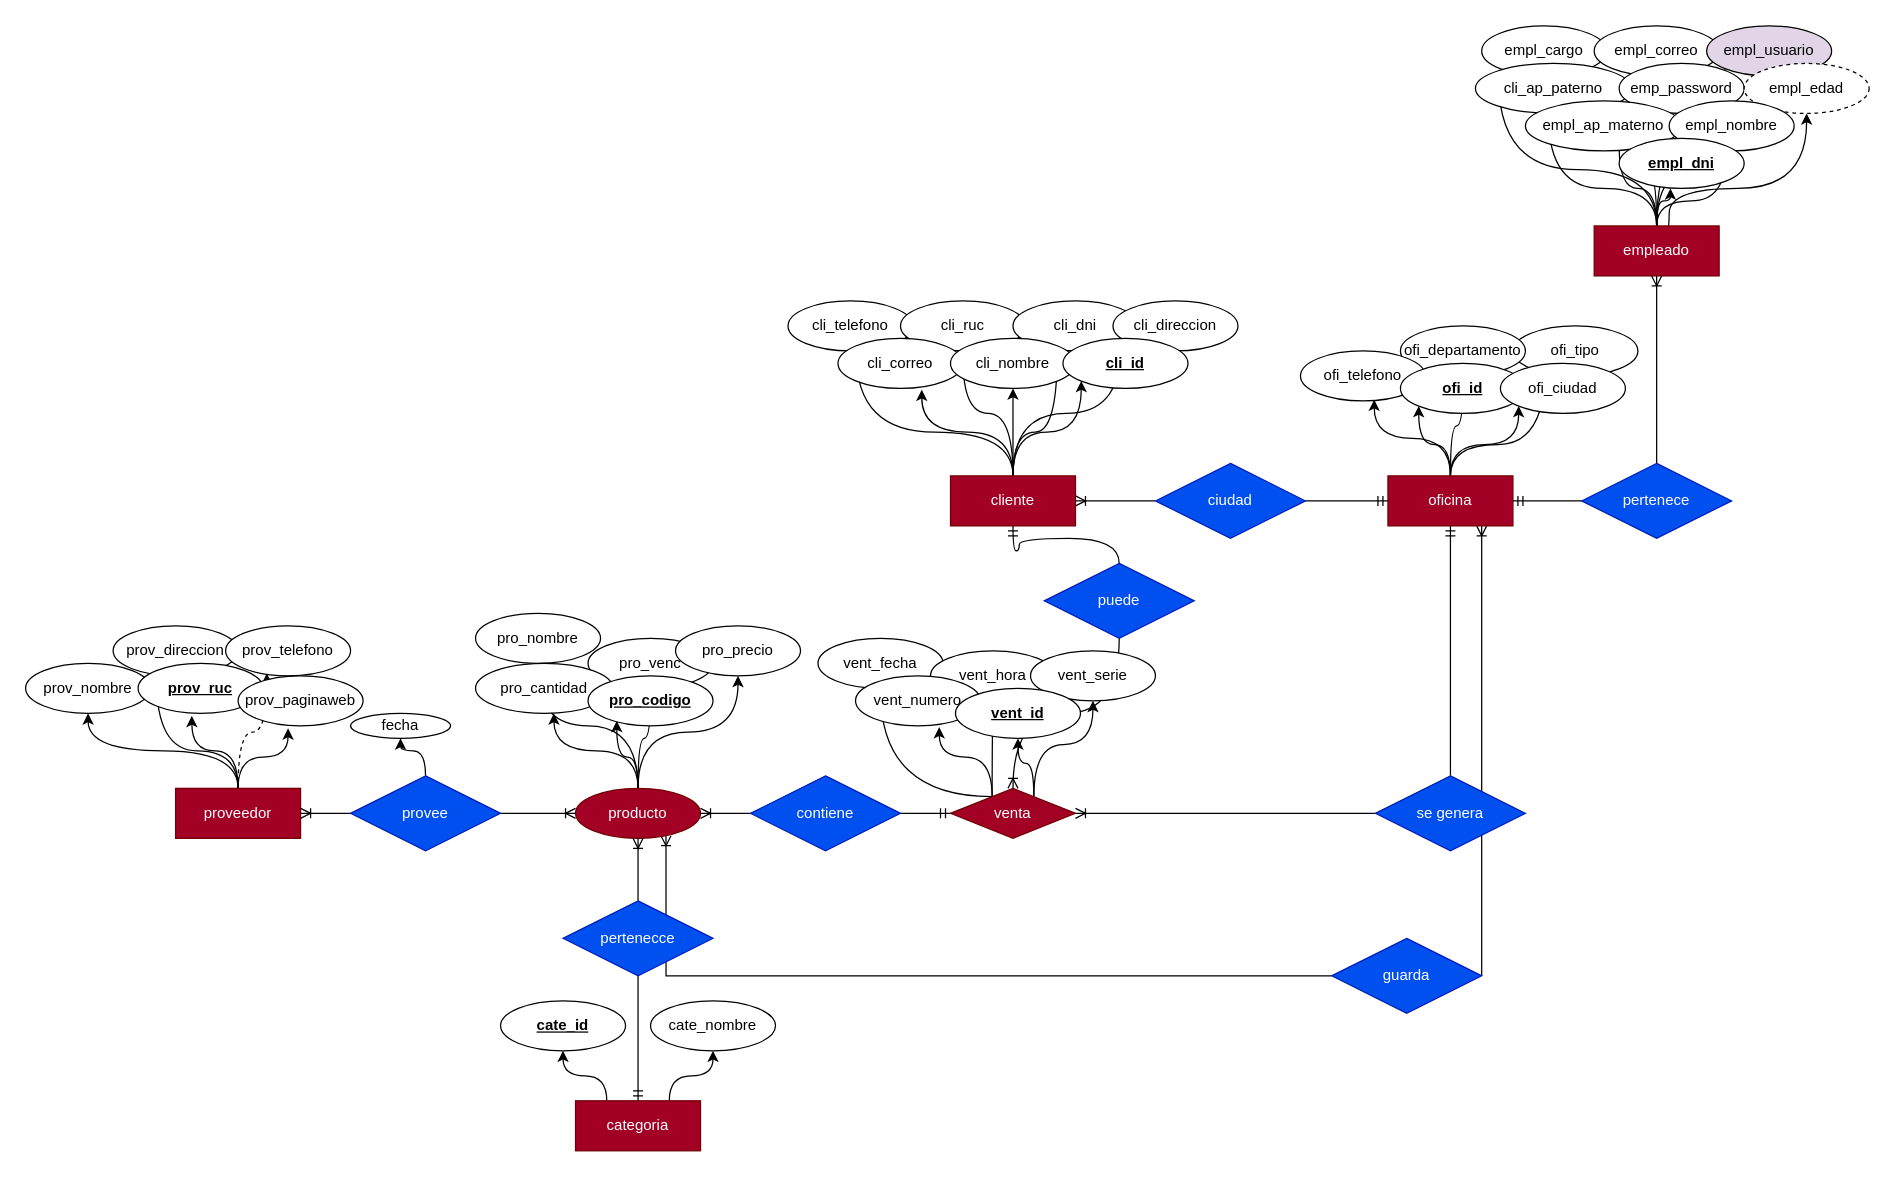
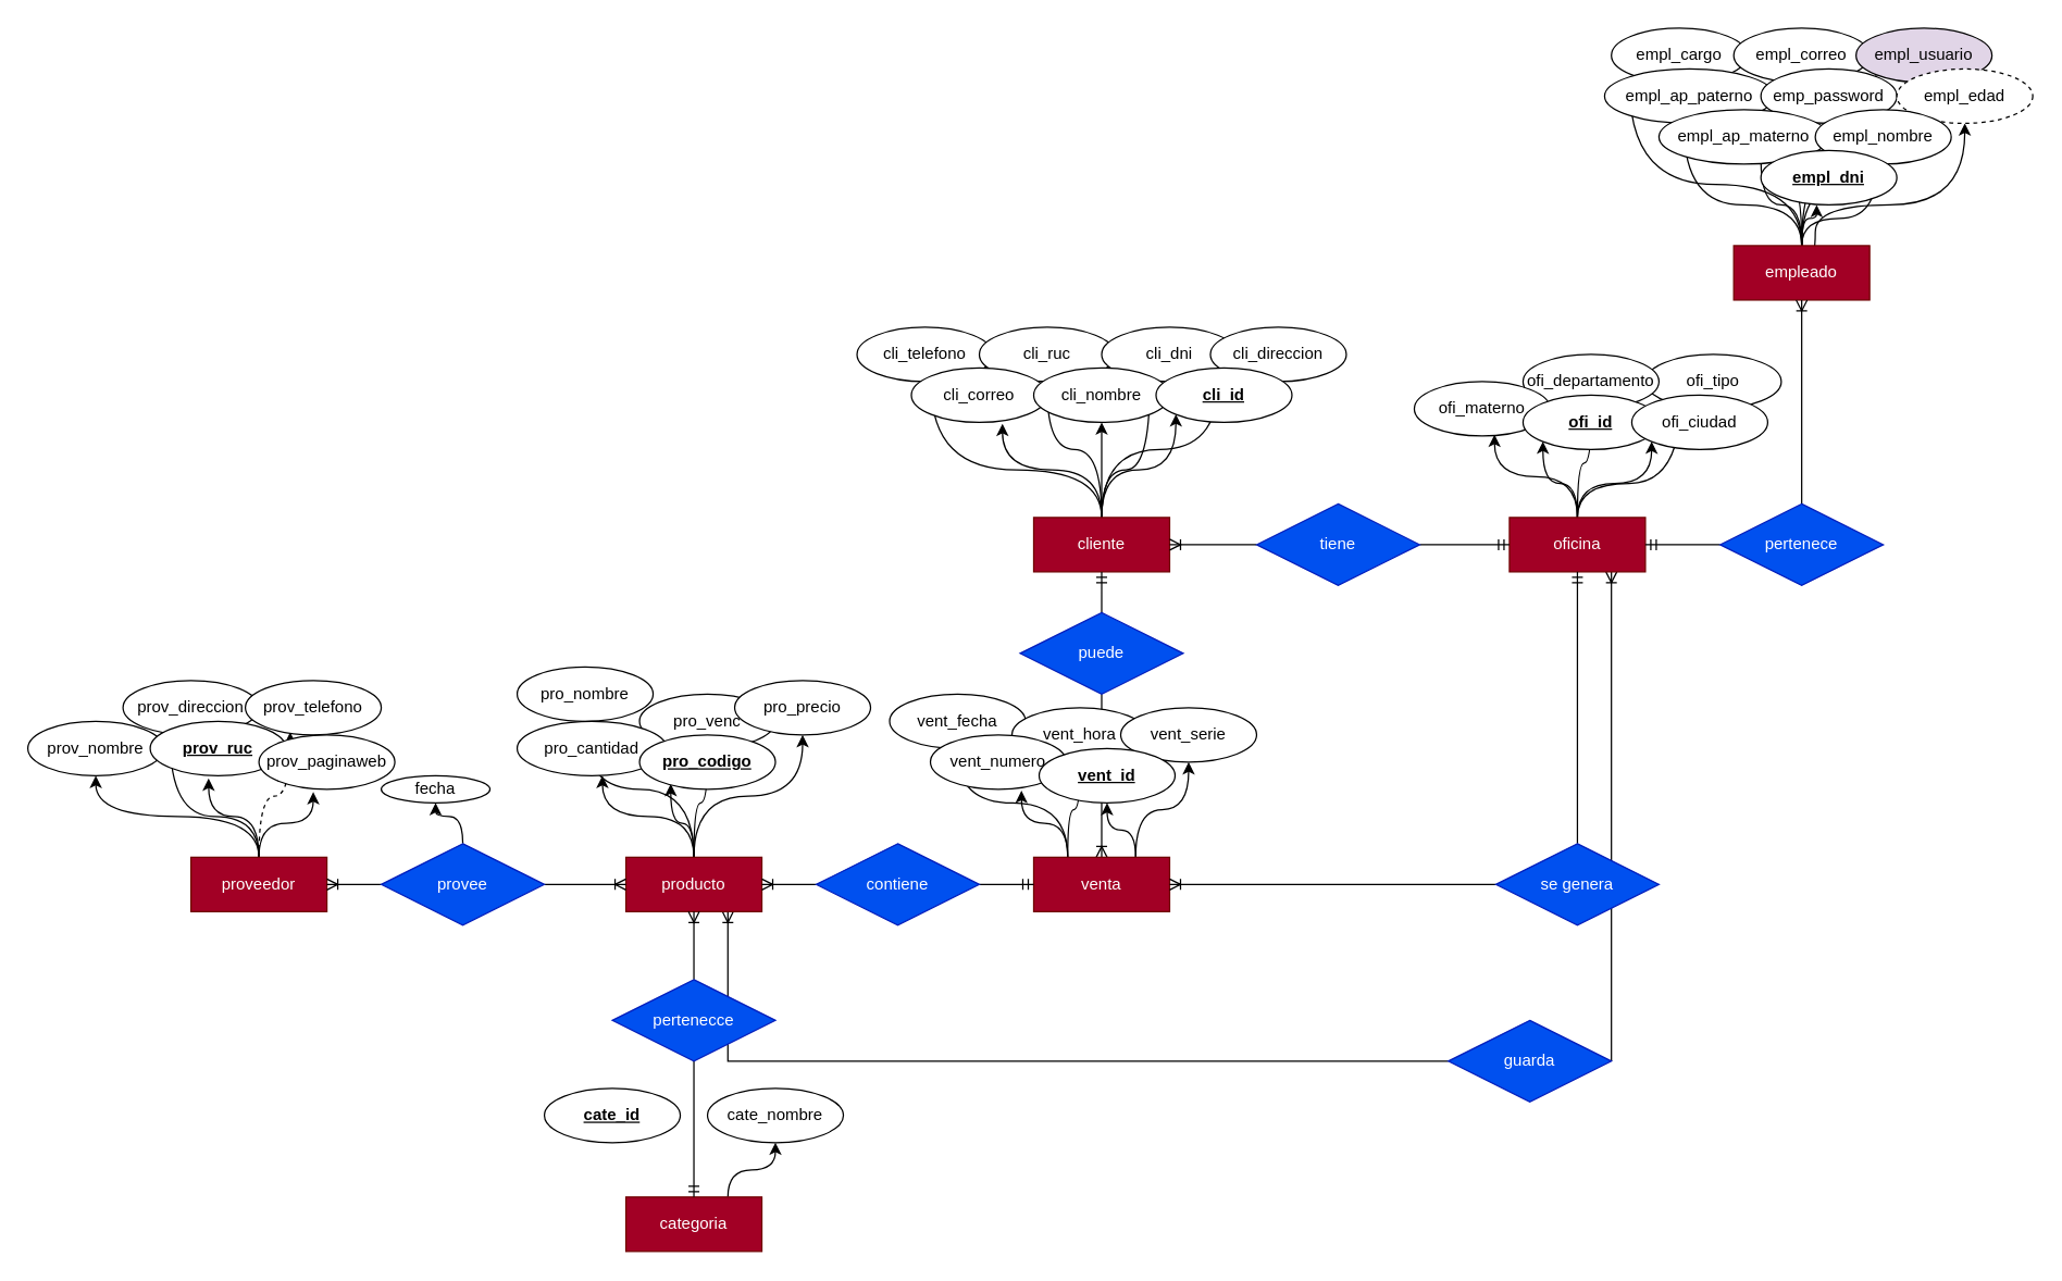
- <mxCell id="61" value="cli_ap_paterno" style="ellipse;whiteSpace=wrap;html=1;align=center;" vertex="1" parent="1"><mxGeometry x="1180" y="50" width="125" height="40" as="geometry" /></mxCell>
+ <mxCell id="61" value="empl_ap_paterno" style="ellipse;whiteSpace=wrap;html=1;align=center;" vertex="1" parent="1"><mxGeometry x="1180" y="50" width="125" height="40" as="geometry" /></mxCell>
- <mxCell id="69" value="ofi_telefono" style="ellipse;whiteSpace=wrap;html=1;align=center;" vertex="1" parent="1"><mxGeometry x="1040" y="280" width="100" height="40" as="geometry" /></mxCell>
+ <mxCell id="69" value="ofi_materno" style="ellipse;whiteSpace=wrap;html=1;align=center;" vertex="1" parent="1"><mxGeometry x="1040" y="280" width="100" height="40" as="geometry" /></mxCell>
- <mxCell id="90" value="ciudad" style="shape=rhombus;perimeter=rhombusPerimeter;whiteSpace=wrap;html=1;align=center;fillColor=#0050ef;strokeColor=#001DBC;fontColor=#ffffff;" vertex="1" parent="1"><mxGeometry x="924" y="370" width="120" height="60" as="geometry" /></mxCell>
+ <mxCell id="90" value="tiene" style="shape=rhombus;perimeter=rhombusPerimeter;whiteSpace=wrap;html=1;align=center;fillColor=#0050ef;strokeColor=#001DBC;fontColor=#ffffff;" vertex="1" parent="1"><mxGeometry x="924" y="370" width="120" height="60" as="geometry" /></mxCell>
- <mxCell id="95" value="puede" style="shape=rhombus;perimeter=rhombusPerimeter;whiteSpace=wrap;html=1;align=center;fillColor=#0050ef;strokeColor=#001DBC;fontColor=#ffffff;" vertex="1" parent="1"><mxGeometry x="835" y="450" width="120" height="60" as="geometry" /></mxCell>
+ <mxCell id="95" value="puede" style="shape=rhombus;perimeter=rhombusPerimeter;whiteSpace=wrap;html=1;align=center;fillColor=#0050ef;strokeColor=#001DBC;fontColor=#ffffff;" vertex="1" parent="1"><mxGeometry x="750" y="450" width="120" height="60" as="geometry" /></mxCell>
- <mxCell id="41" value="producto" style="ellipse;whiteSpace=wrap;html=1;align=center;fillColor=#a20025;strokeColor=#6F0000;fontColor=#ffffff;" parent="1" vertex="1"><mxGeometry x="460" y="630" width="100" height="40" as="geometry" /></mxCell>
+ <mxCell id="41" value="producto" style="whiteSpace=wrap;html=1;align=center;fillColor=#a20025;strokeColor=#6F0000;fontColor=#ffffff;" parent="1" vertex="1"><mxGeometry x="460" y="630" width="100" height="40" as="geometry" /></mxCell>
- <mxCell id="35" value="venta" style="rhombus;whiteSpace=wrap;html=1;align=center;fillColor=#a20025;strokeColor=#6F0000;fontColor=#ffffff;" parent="1" vertex="1"><mxGeometry x="760" y="630" width="100" height="40" as="geometry" /></mxCell>
+ <mxCell id="35" value="venta" style="whiteSpace=wrap;html=1;align=center;fillColor=#a20025;strokeColor=#6F0000;fontColor=#ffffff;" parent="1" vertex="1"><mxGeometry x="760" y="630" width="100" height="40" as="geometry" /></mxCell>
- <mxCell id="43" style="edgeStyle=orthogonalEdgeStyle;curved=1;rounded=0;orthogonalLoop=1;jettySize=auto;html=1;entryX=0.5;entryY=1;entryDx=0;entryDy=0;exitX=0.25;exitY=0;exitDx=0;exitDy=0;" edge="1" parent="1" source="44" target="83"><mxGeometry relative="1" as="geometry" /></mxCell>
